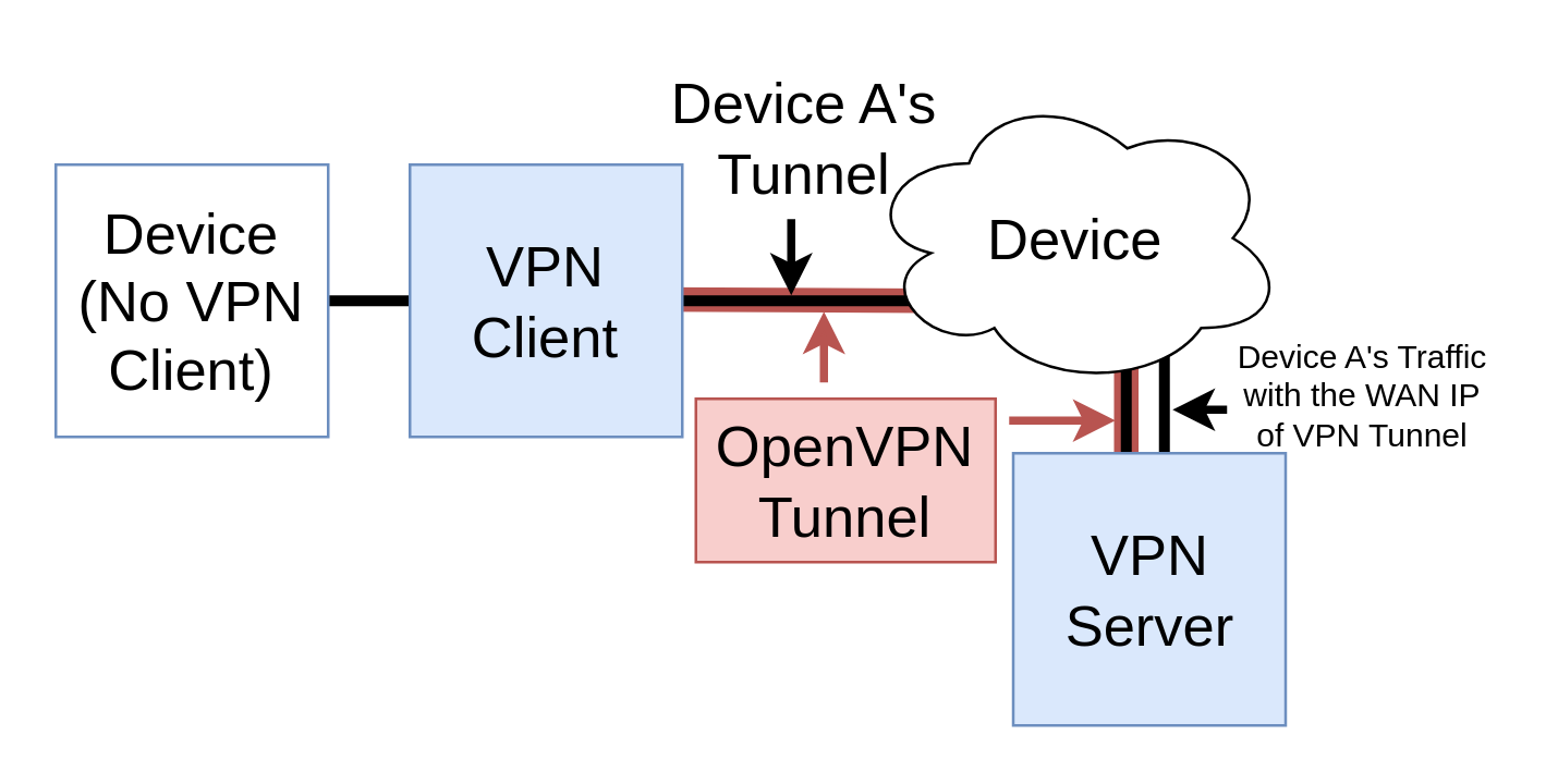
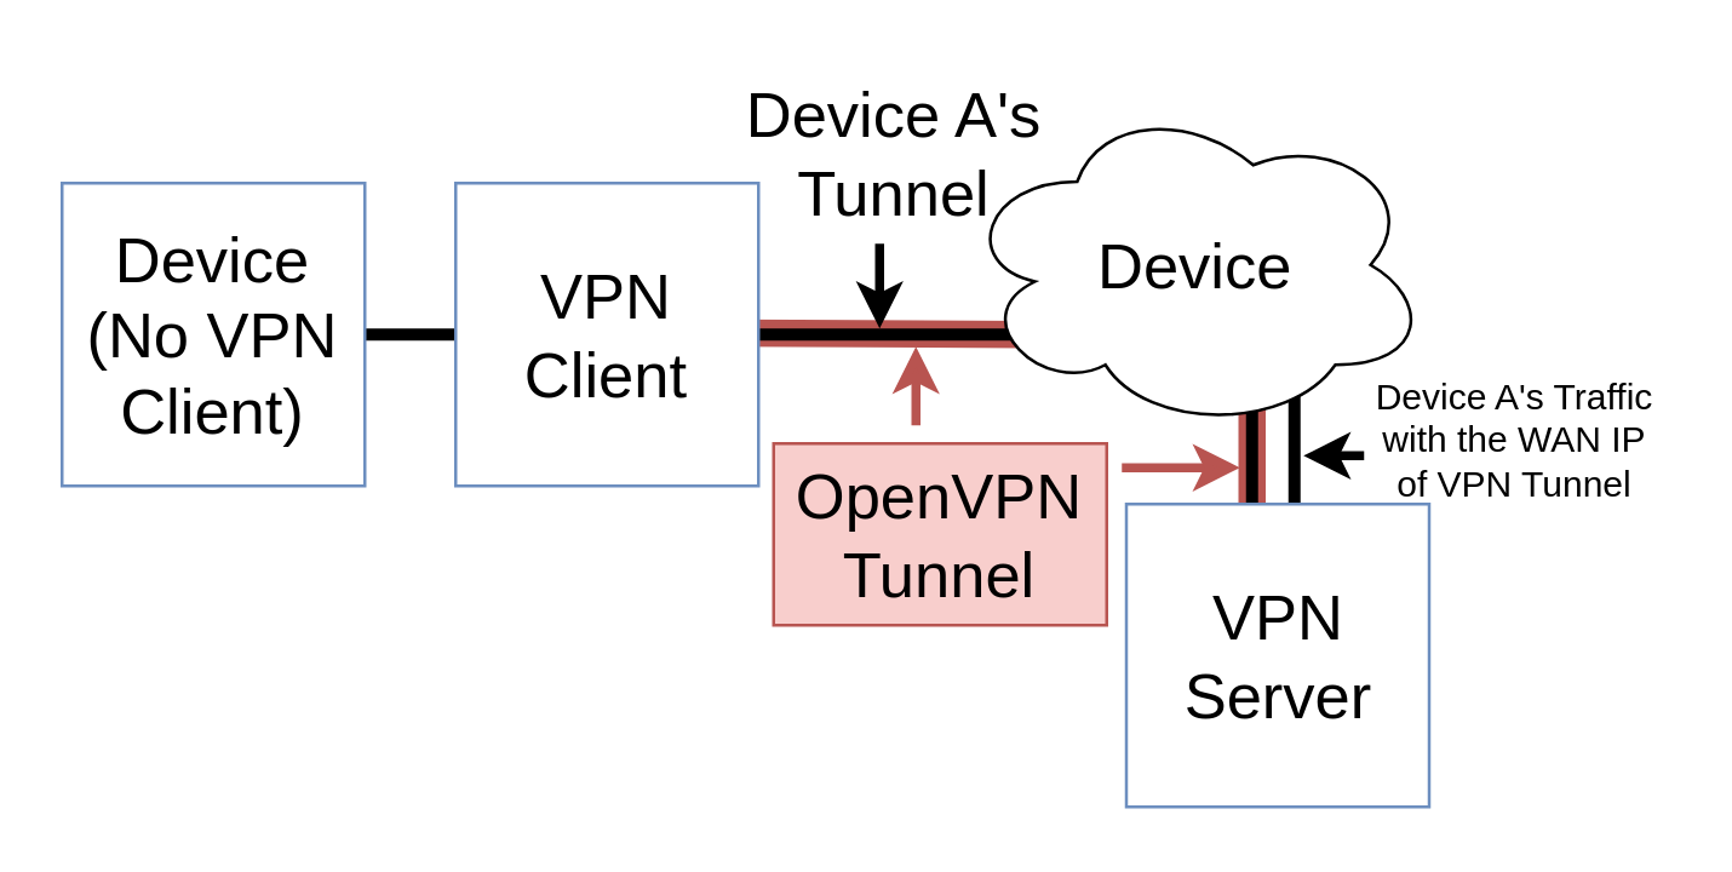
- <mxCell id="9" value="&lt;span style=&quot;font-size: 21px;&quot;&gt;VPN Client&lt;/span&gt;" style="whiteSpace=wrap;html=1;aspect=fixed;fillColor=#dae8fc;strokeColor=#6c8ebf;" parent="1" vertex="1"><mxGeometry x="150" y="60" width="100" height="100" as="geometry" /></mxCell>
+ <mxCell id="9" value="&lt;span style=&quot;font-size: 21px;&quot;&gt;VPN Client&lt;/span&gt;" style="whiteSpace=wrap;html=1;aspect=fixed;fillColor=#ffffff;strokeColor=#6c8ebf;" parent="1" vertex="1"><mxGeometry x="150" y="60" width="100" height="100" as="geometry" /></mxCell>
- <mxCell id="10" value="&lt;div&gt;&lt;font style=&quot;font-size: 21px;&quot;&gt;VPN Server&lt;/font&gt;&lt;/div&gt;" style="whiteSpace=wrap;html=1;aspect=fixed;fillColor=#dae8fc;strokeColor=#6c8ebf;" parent="1" vertex="1"><mxGeometry x="371.5" y="166" width="100" height="100" as="geometry" /></mxCell>
+ <mxCell id="10" value="&lt;div&gt;&lt;font style=&quot;font-size: 21px;&quot;&gt;VPN Server&lt;/font&gt;&lt;/div&gt;" style="whiteSpace=wrap;html=1;aspect=fixed;fillColor=#ffffff;strokeColor=#6c8ebf;" parent="1" vertex="1"><mxGeometry x="371.5" y="166" width="100" height="100" as="geometry" /></mxCell>
